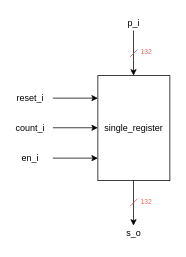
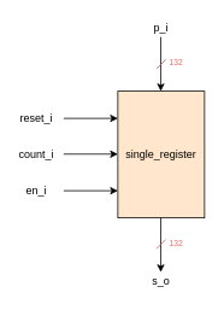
- <mxCell id="2" value="single_register" style="rounded=0;whiteSpace=wrap;html=1;" vertex="1" parent="1"><mxGeometry x="130" y="100" width="96" height="140" as="geometry" /></mxCell>
+ <mxCell id="2" value="single_register" style="rounded=0;whiteSpace=wrap;html=1;fillColor=#ffe6cc;" vertex="1" parent="1"><mxGeometry x="130" y="100" width="96" height="140" as="geometry" /></mxCell>
